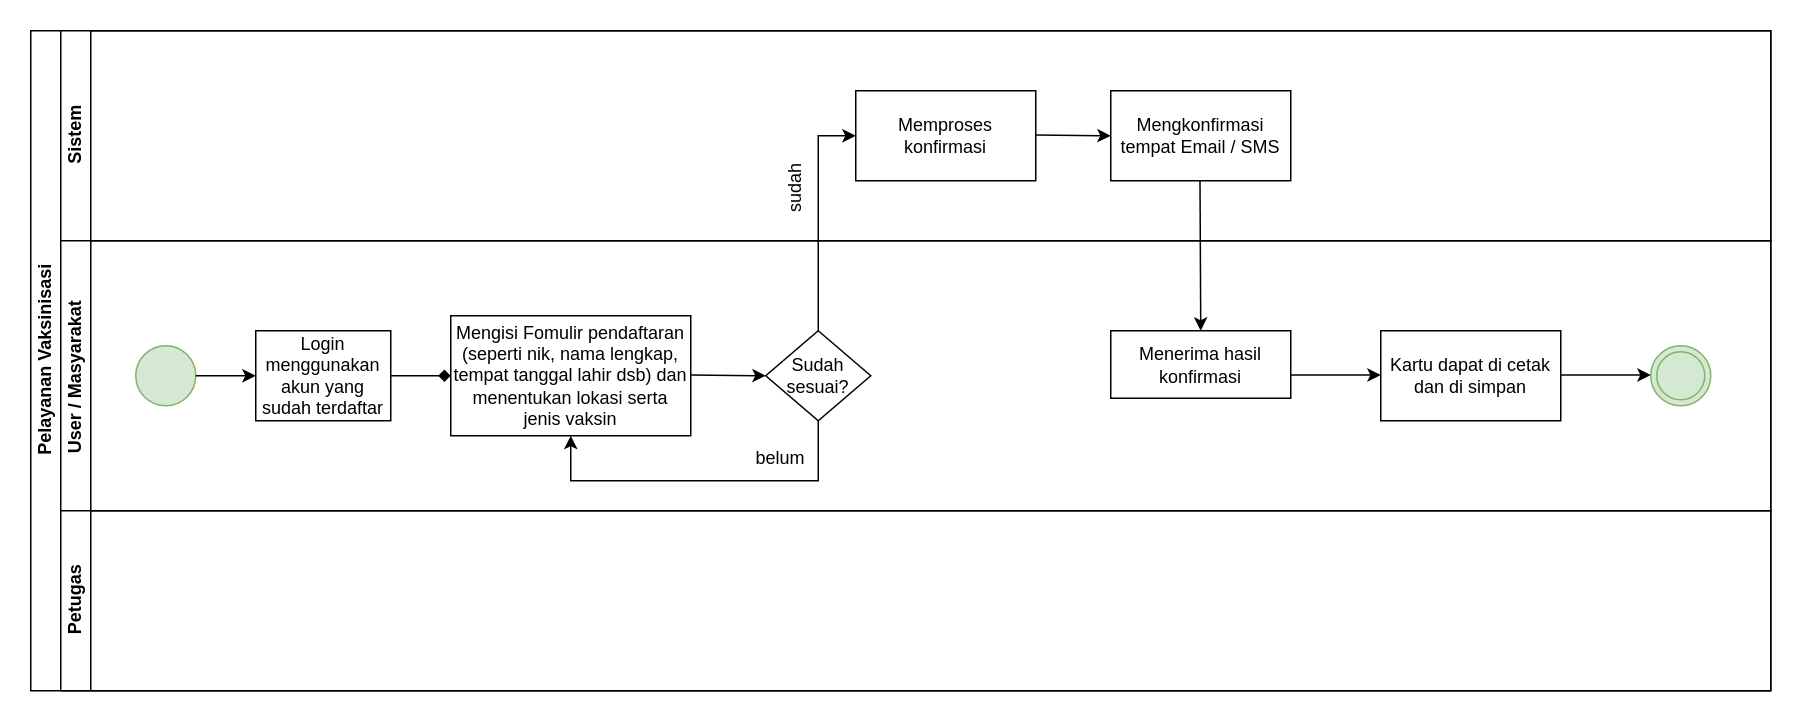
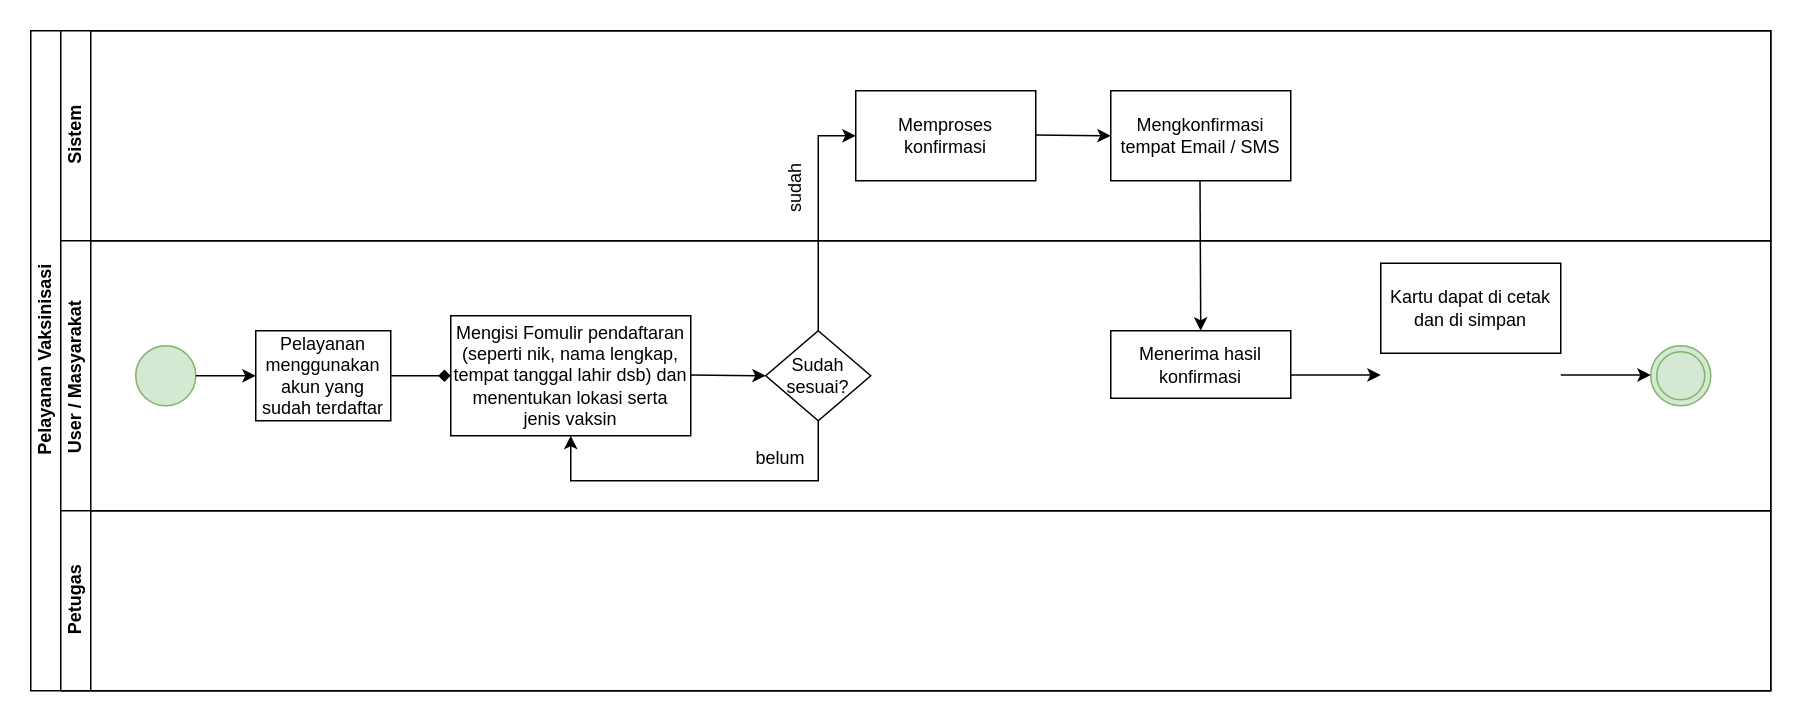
- <mxCell id="12" value="Login menggunakan akun yang sudah terdaftar" style="rounded=0;whiteSpace=wrap;html=1;fontFamily=Helvetica;fontSize=12;fontColor=#000000;align=center;" parent="10" vertex="1"><mxGeometry x="130" y="60" width="90" height="60" as="geometry" /></mxCell>
+ <mxCell id="12" value="Pelayanan menggunakan akun yang sudah terdaftar" style="rounded=0;whiteSpace=wrap;html=1;fontFamily=Helvetica;fontSize=12;fontColor=#000000;align=center;" parent="10" vertex="1"><mxGeometry x="130" y="60" width="90" height="60" as="geometry" /></mxCell>
- <mxCell id="22" value="Kartu dapat di cetak dan di simpan" style="rounded=0;whiteSpace=wrap;html=1;" parent="10" vertex="1"><mxGeometry x="880" y="60" width="120" height="60" as="geometry" /></mxCell>
+ <mxCell id="22" value="Kartu dapat di cetak dan di simpan" style="rounded=0;whiteSpace=wrap;html=1;" parent="10" vertex="1"><mxGeometry x="880" y="15" width="120" height="60" as="geometry" /></mxCell>
